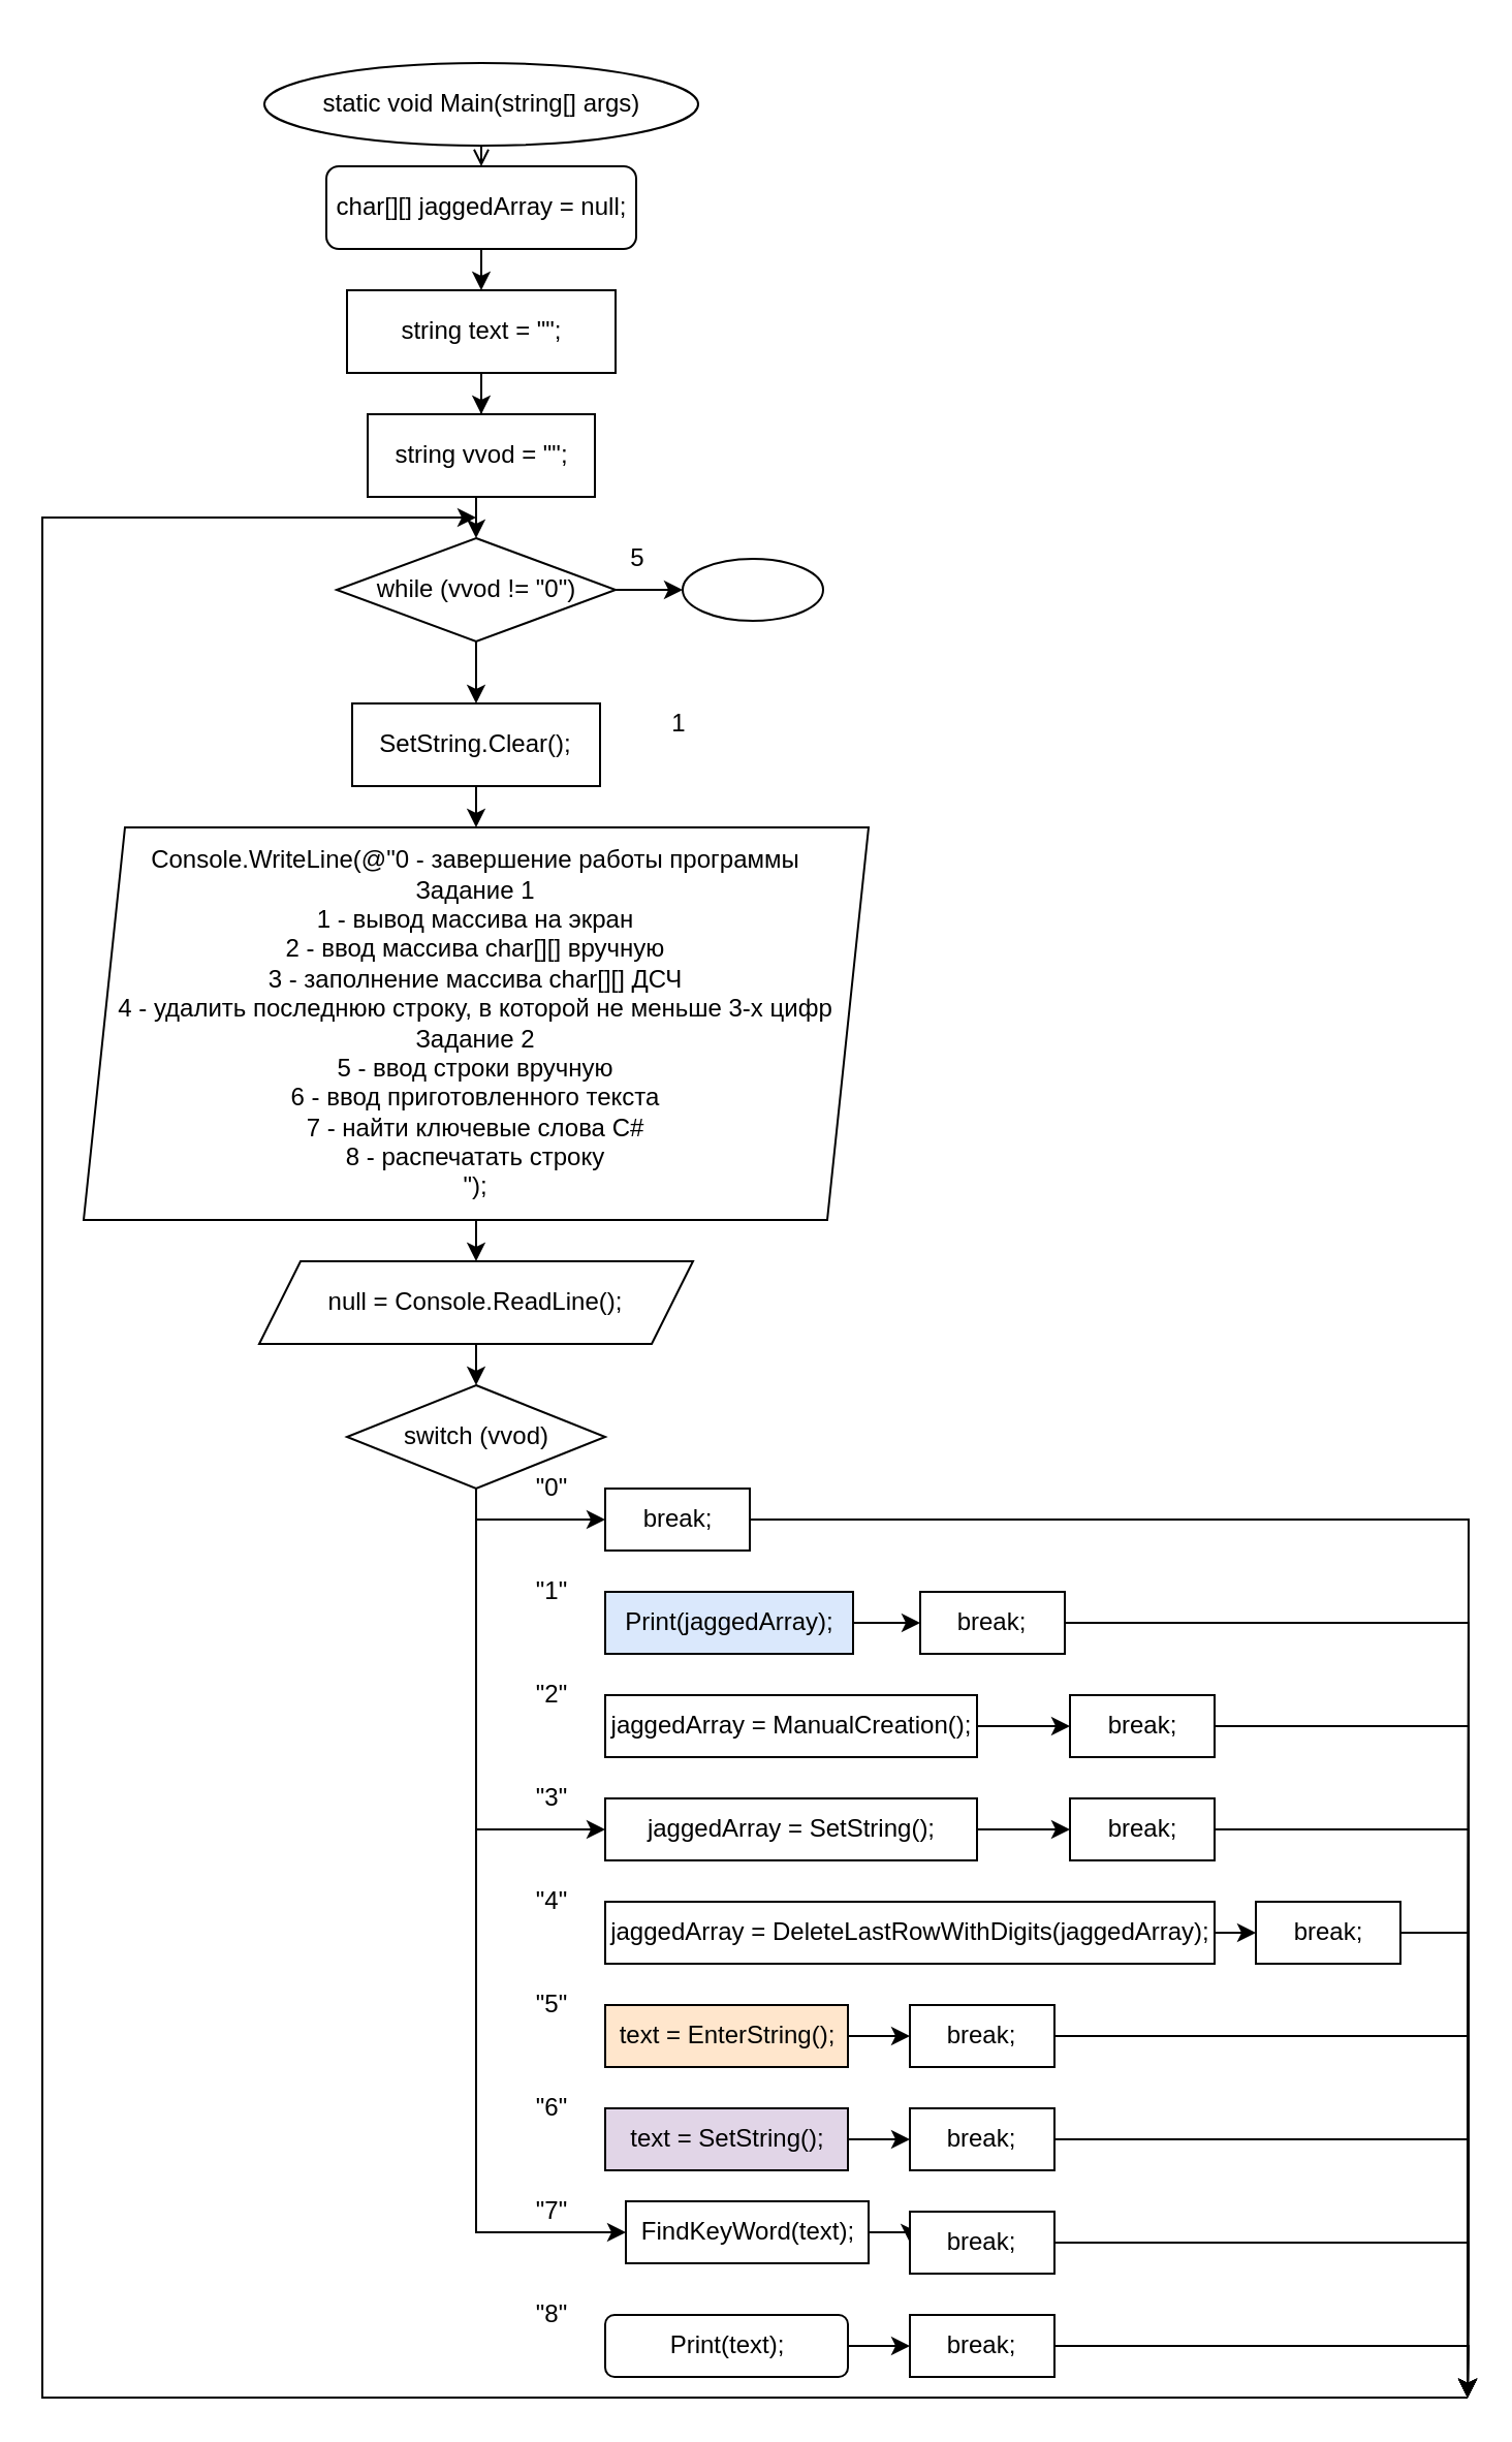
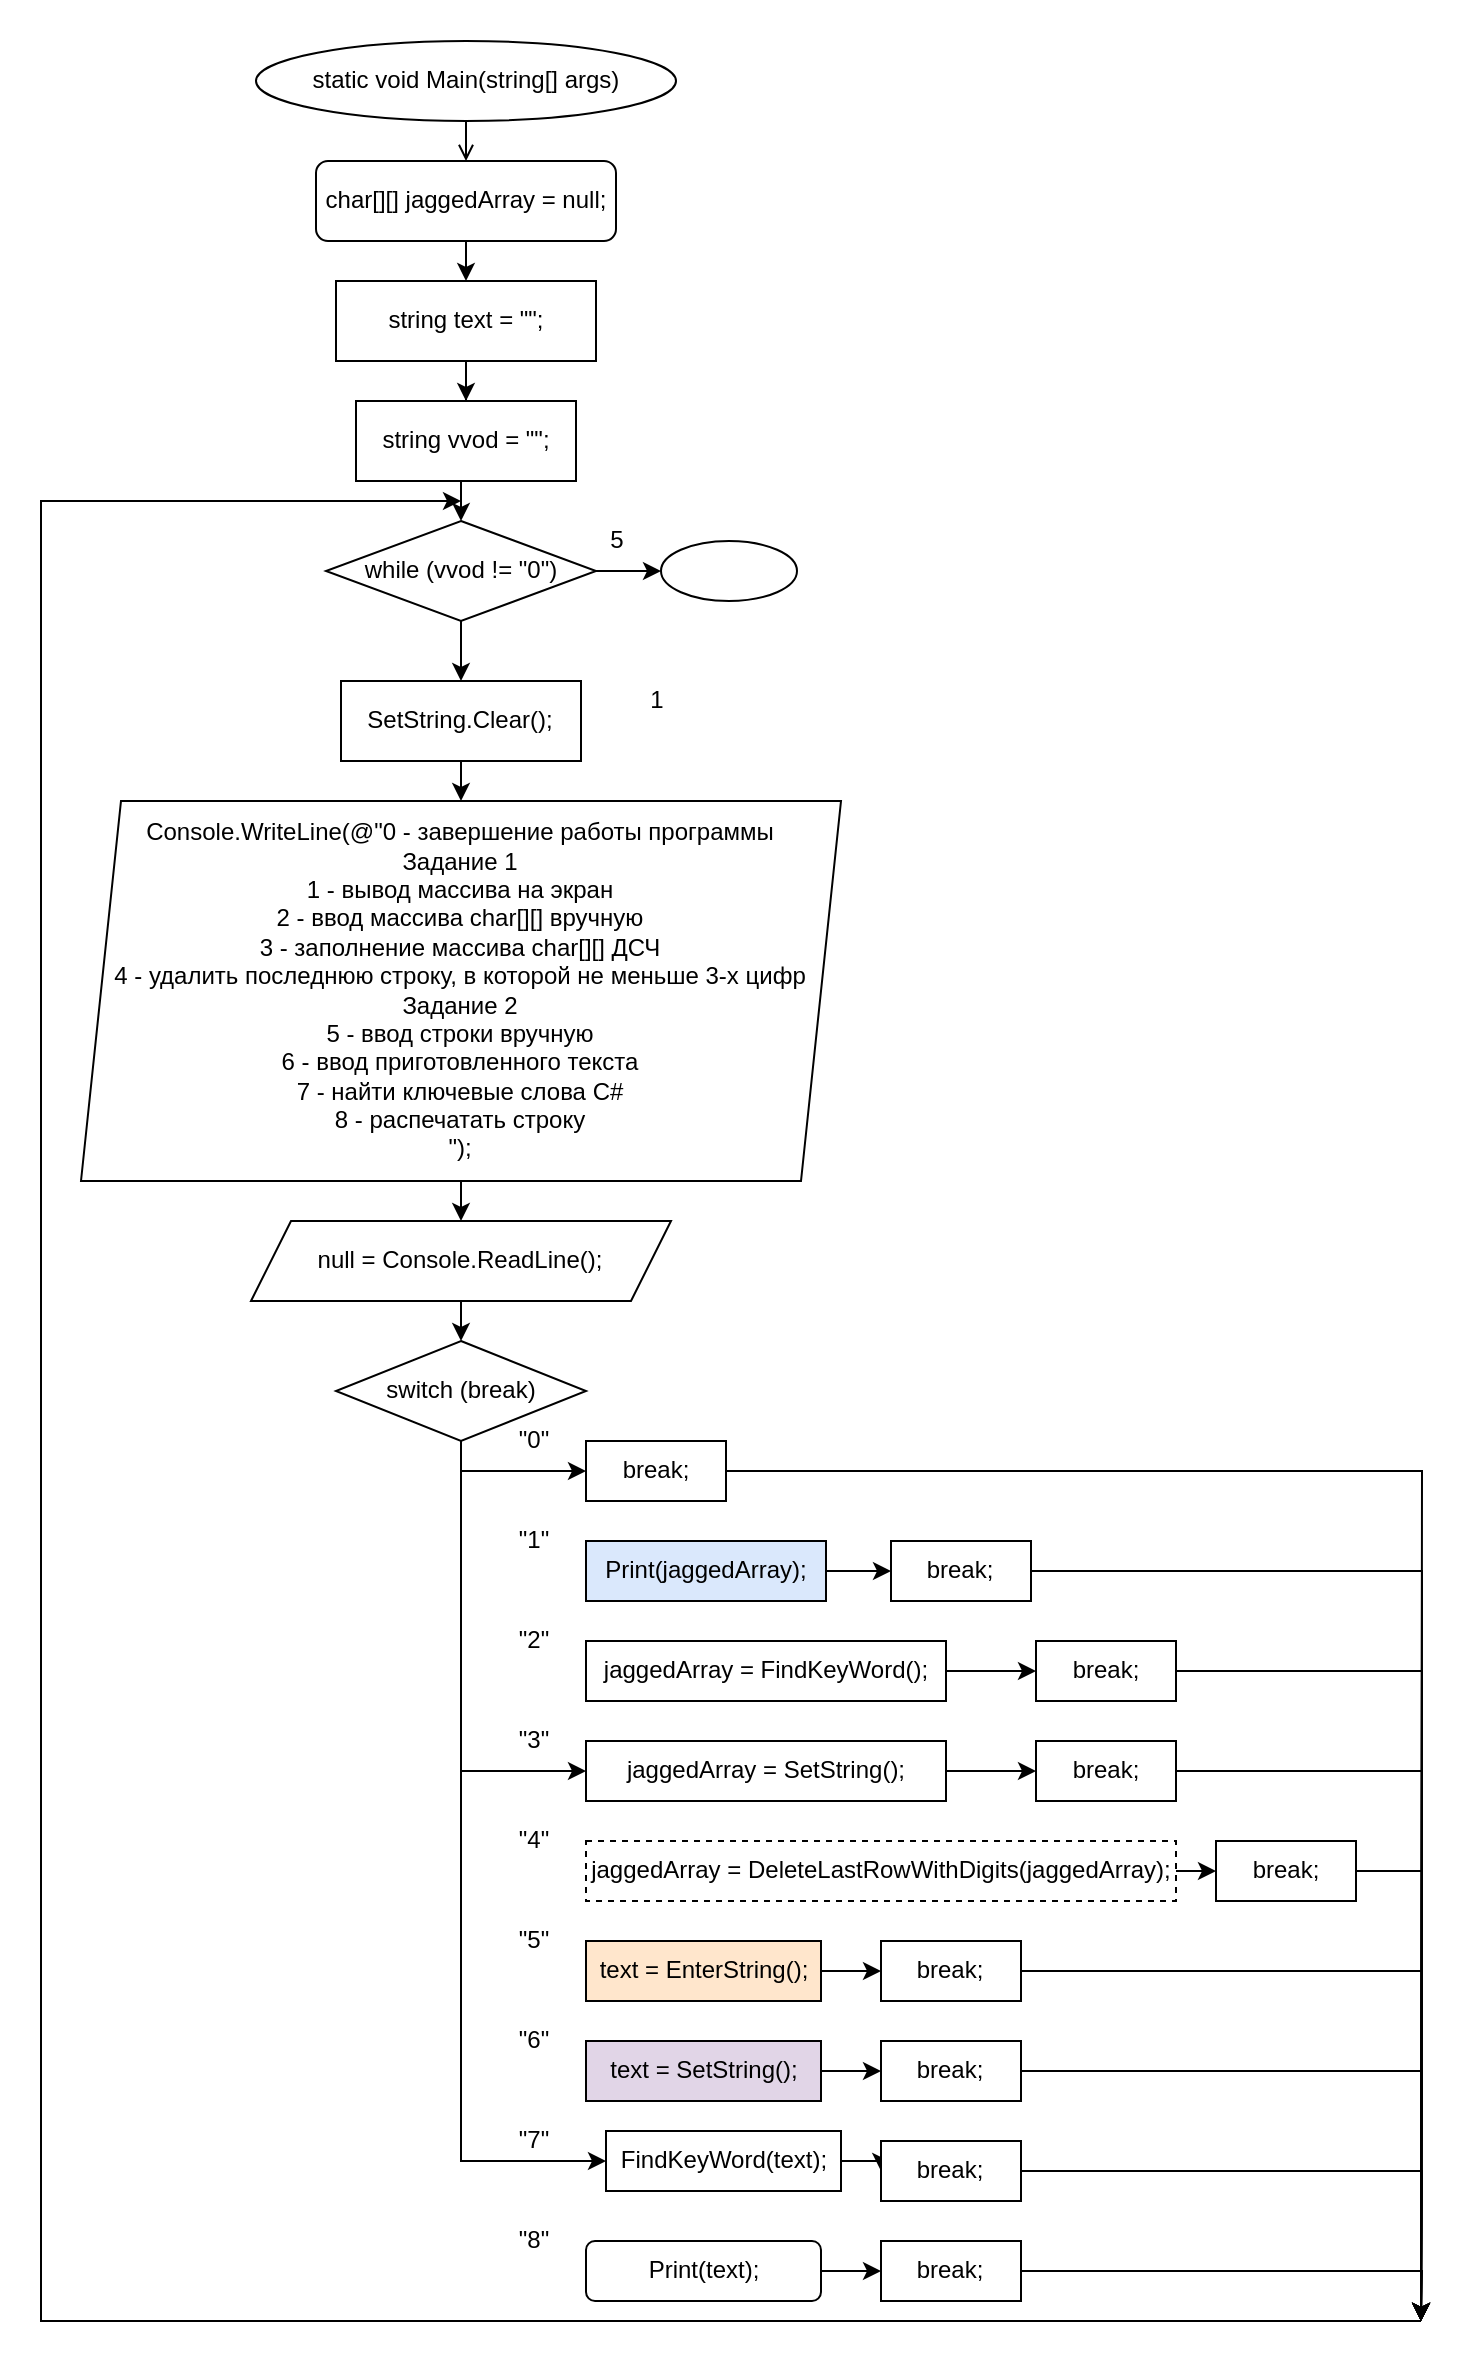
- <mxCell id="3" value="&lt;div&gt;static void Main(string[] args)&lt;/div&gt;" style="ellipse;whiteSpace=wrap;html=1;" parent="1" vertex="1"><mxGeometry x="127.5" y="30" width="210" height="40" as="geometry" /></mxCell>
+ <mxCell id="3" value="&lt;div&gt;static void Main(string[] args)&lt;/div&gt;" style="ellipse;whiteSpace=wrap;html=1;" parent="1" vertex="1"><mxGeometry x="127.5" y="20" width="210" height="40" as="geometry" /></mxCell>
- <mxCell id="22" value="switch (vvod)" style="rhombus;whiteSpace=wrap;html=1;" parent="1" vertex="1"><mxGeometry x="167.5" y="670" width="125" height="50" as="geometry" /></mxCell>
+ <mxCell id="22" value="switch (break)" style="rhombus;whiteSpace=wrap;html=1;" parent="1" vertex="1"><mxGeometry x="167.5" y="670" width="125" height="50" as="geometry" /></mxCell>
- <mxCell id="30" value="jaggedArray = ManualCreation();" style="rounded=0;whiteSpace=wrap;html=1;" parent="1" vertex="1"><mxGeometry x="292.5" y="820" width="180" height="30" as="geometry" /></mxCell>
+ <mxCell id="30" value="jaggedArray = FindKeyWord();" style="rounded=0;whiteSpace=wrap;html=1;" parent="1" vertex="1"><mxGeometry x="292.5" y="820" width="180" height="30" as="geometry" /></mxCell>
- <mxCell id="38" value="jaggedArray = DeleteLastRowWithDigits(jaggedArray);" style="rounded=0;whiteSpace=wrap;html=1;" parent="1" vertex="1"><mxGeometry x="292.5" y="920" width="295" height="30" as="geometry" /></mxCell>
+ <mxCell id="38" value="jaggedArray = DeleteLastRowWithDigits(jaggedArray);" style="rounded=0;whiteSpace=wrap;html=1;dashed=1;" parent="1" vertex="1"><mxGeometry x="292.5" y="920" width="295" height="30" as="geometry" /></mxCell>
